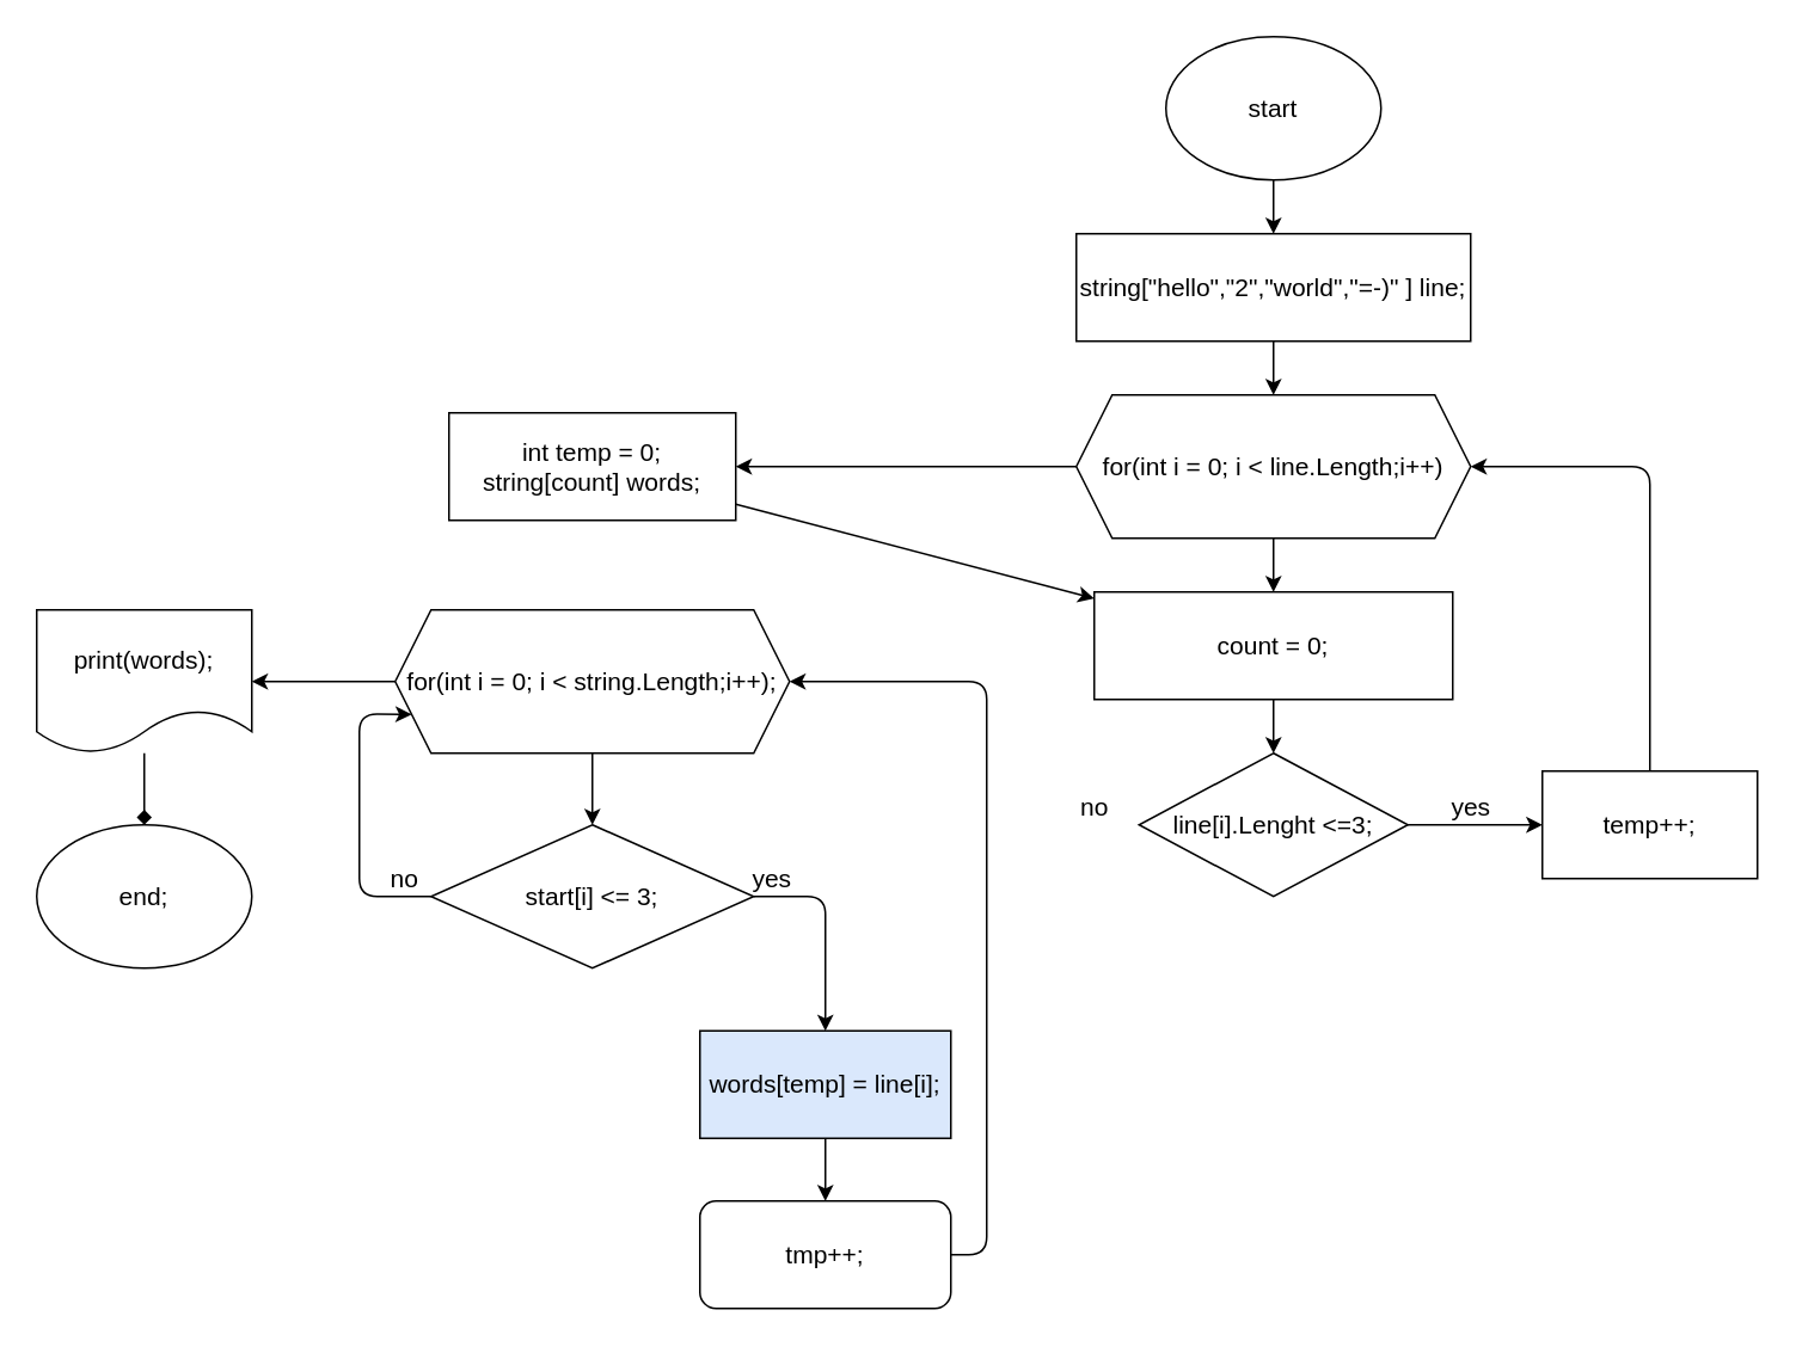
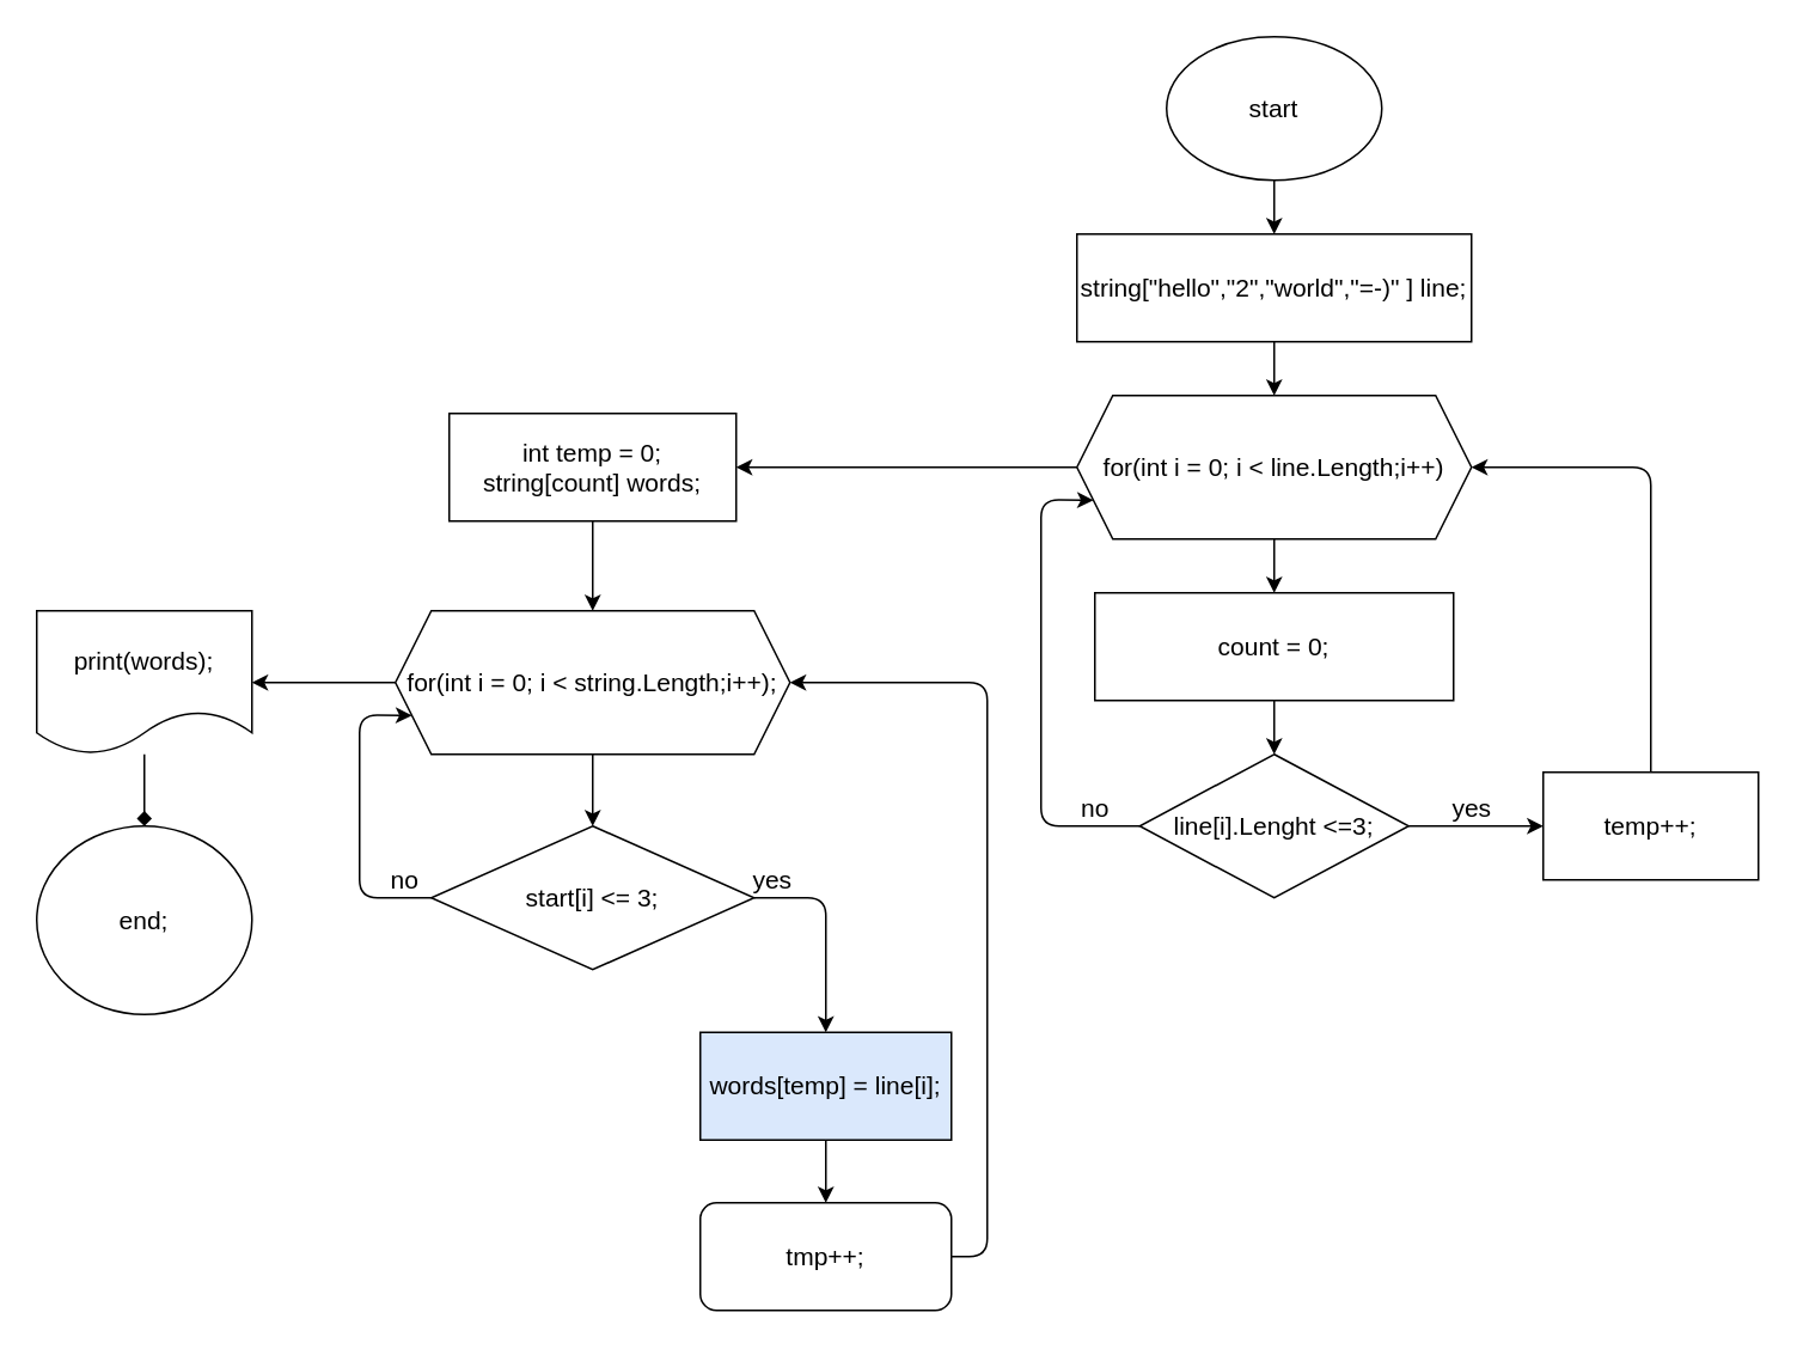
- <mxCell id="18" value="" style="edgeStyle=none;html=1;fontSize=14;" edge="1" parent="1" source="19" target="10"><mxGeometry relative="1" as="geometry" /></mxCell>
+ <mxCell id="18" value="" style="edgeStyle=none;html=1;fontSize=14;" edge="1" parent="1" source="19" target="22"><mxGeometry relative="1" as="geometry" /></mxCell>
+ <mxCell id="12" style="edgeStyle=none;html=1;entryX=0;entryY=0.75;entryDx=0;entryDy=0;fontSize=14;" edge="1" parent="1" source="13" target="8"><mxGeometry relative="1" as="geometry"><Array as="points"><mxPoint x="580" y="460" /><mxPoint x="580" y="278" /></Array></mxGeometry></mxCell>
- <mxCell id="34" value="end;" style="ellipse;whiteSpace=wrap;html=1;fontSize=14;" vertex="1" parent="1"><mxGeometry x="20" y="460" width="120" height="80" as="geometry" /></mxCell>
+ <mxCell id="34" value="end;" style="ellipse;whiteSpace=wrap;html=1;fontSize=14;" vertex="1" parent="1"><mxGeometry x="20" y="460" width="120" height="105" as="geometry" /></mxCell>
